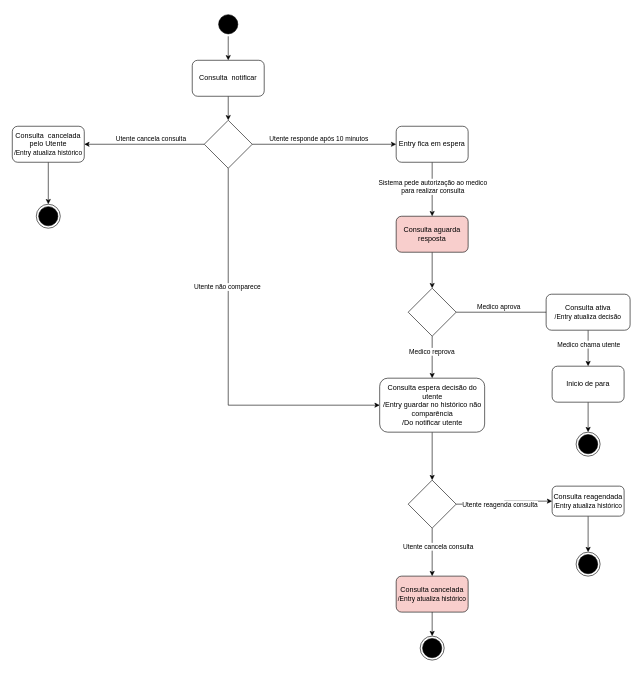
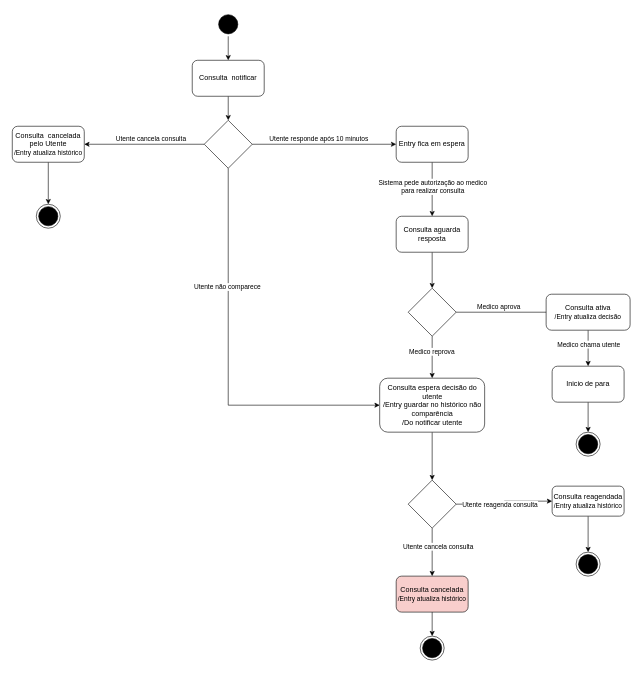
- <mxCell id="16" value="Consulta aguarda resposta" style="rounded=1;whiteSpace=wrap;html=1;fillColor=#f8cecc;" parent="1" vertex="1"><mxGeometry x="660" y="360" width="120" height="60" as="geometry" /></mxCell>
+ <mxCell id="16" value="Consulta aguarda resposta" style="rounded=1;whiteSpace=wrap;html=1;" parent="1" vertex="1"><mxGeometry x="660" y="360" width="120" height="60" as="geometry" /></mxCell>
